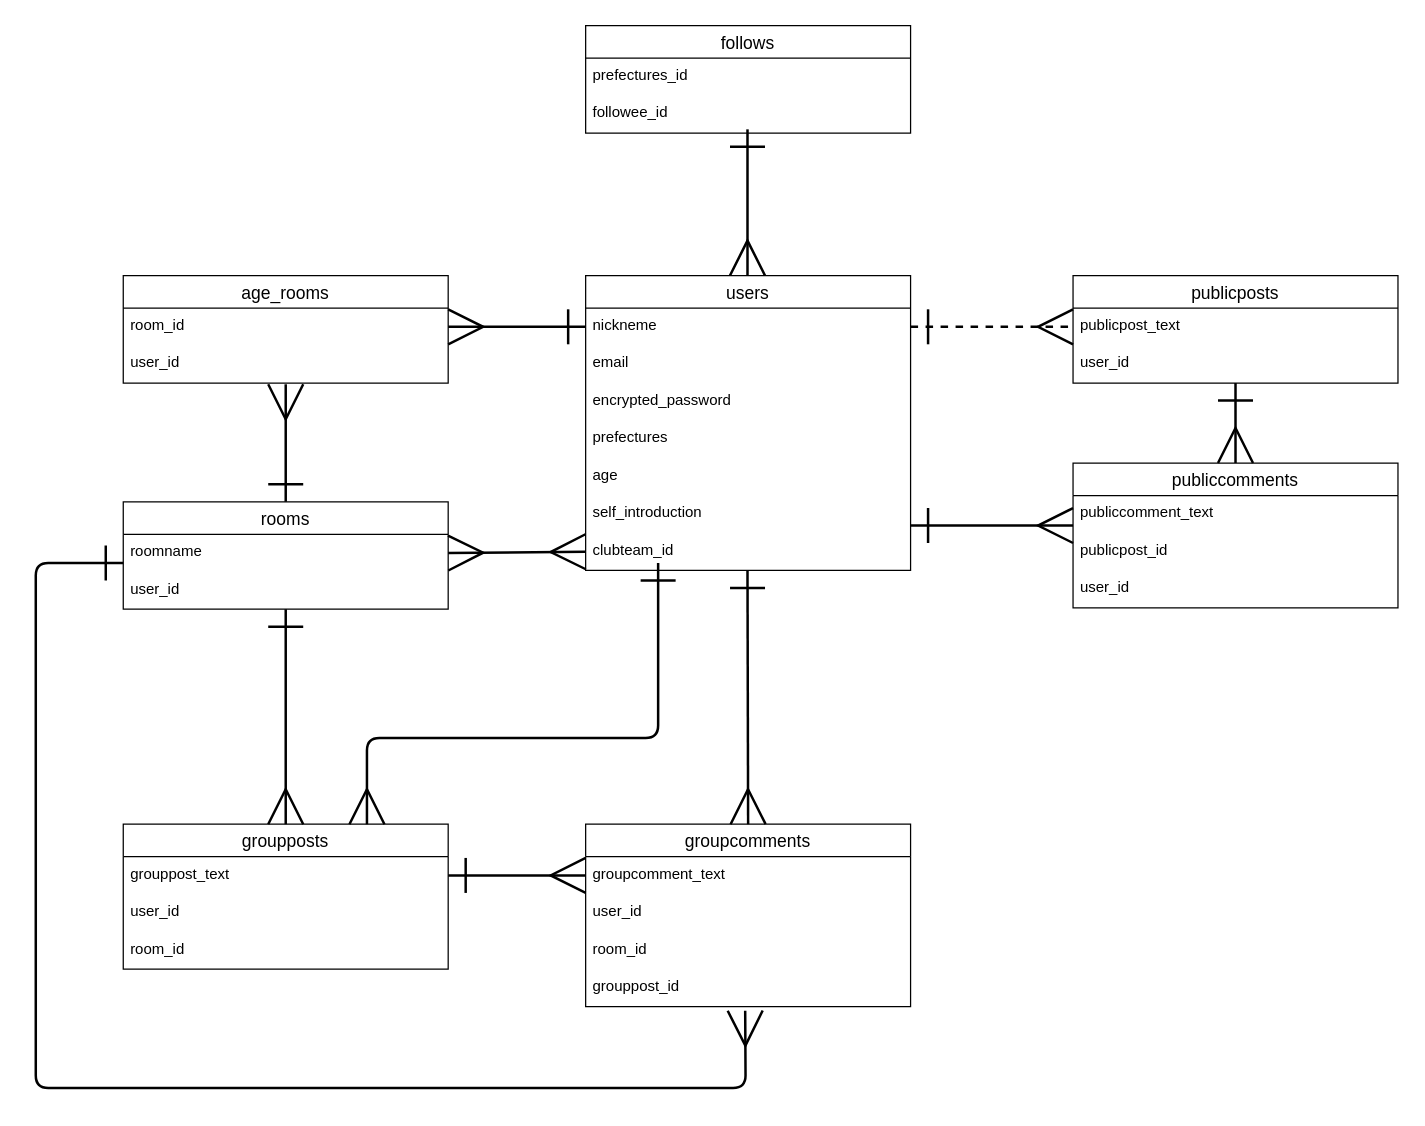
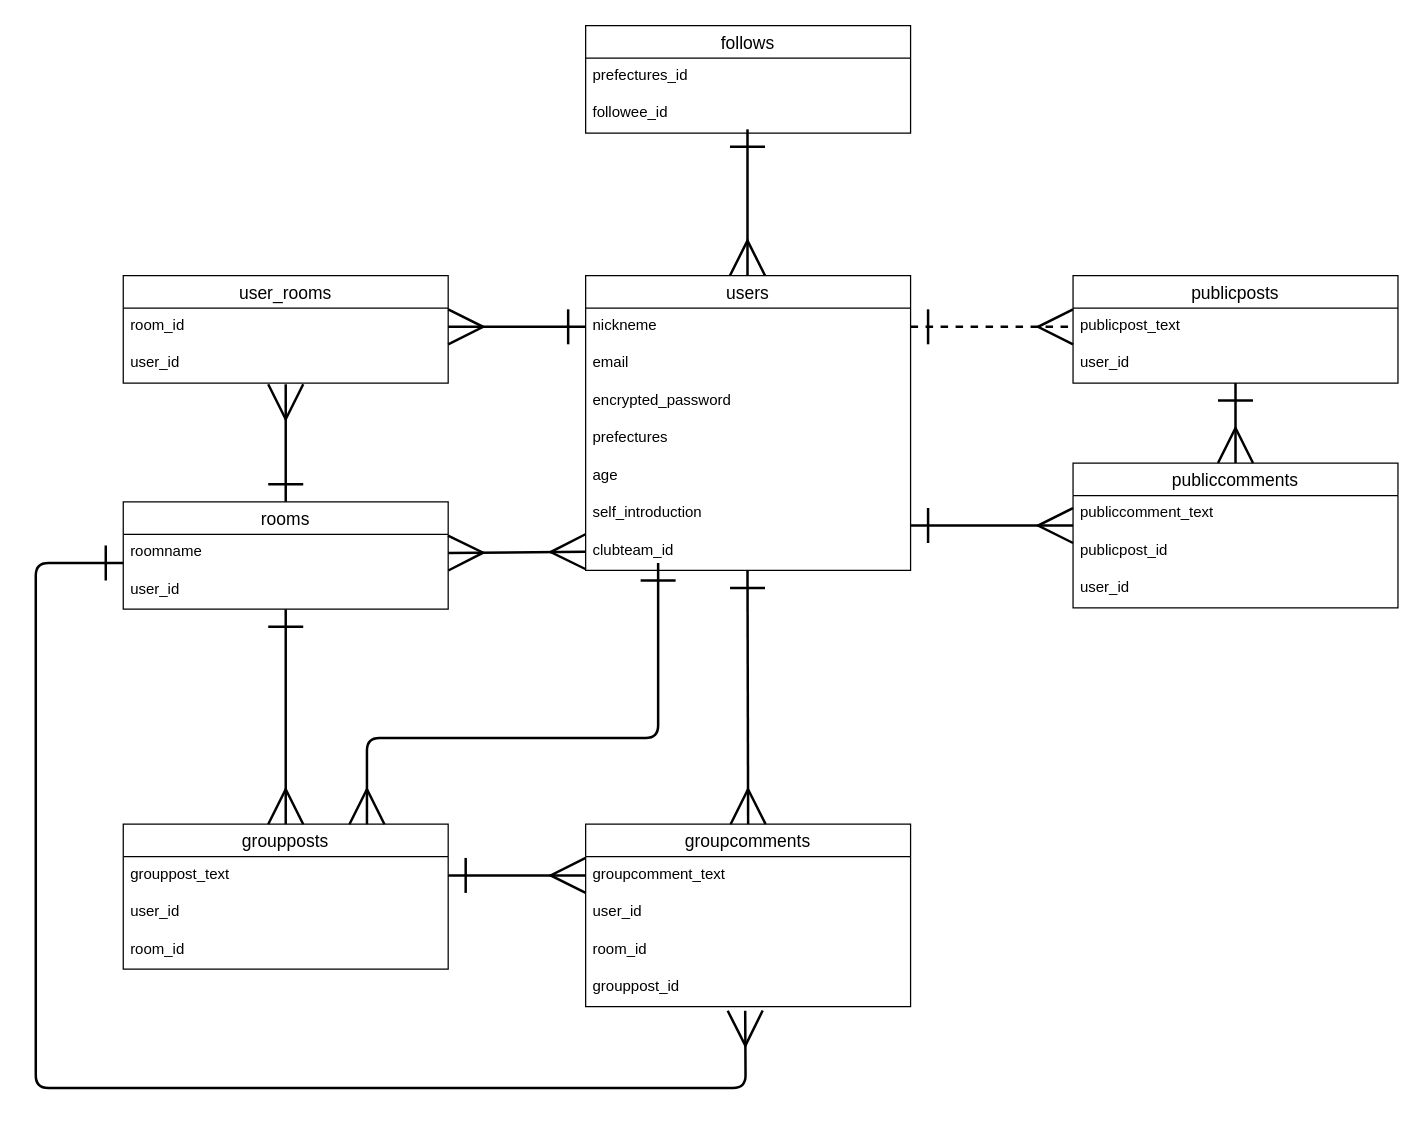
- <mxCell id="33" value="age_rooms" style="swimlane;fontStyle=0;childLayout=stackLayout;horizontal=1;startSize=26;horizontalStack=0;resizeParent=1;resizeParentMax=0;resizeLast=0;collapsible=1;marginBottom=0;align=center;fontSize=14;" vertex="1" parent="1"><mxGeometry x="90" y="220" width="260" height="86" as="geometry" /></mxCell>
+ <mxCell id="33" value="user_rooms" style="swimlane;fontStyle=0;childLayout=stackLayout;horizontal=1;startSize=26;horizontalStack=0;resizeParent=1;resizeParentMax=0;resizeLast=0;collapsible=1;marginBottom=0;align=center;fontSize=14;" vertex="1" parent="1"><mxGeometry x="90" y="220" width="260" height="86" as="geometry" /></mxCell>
